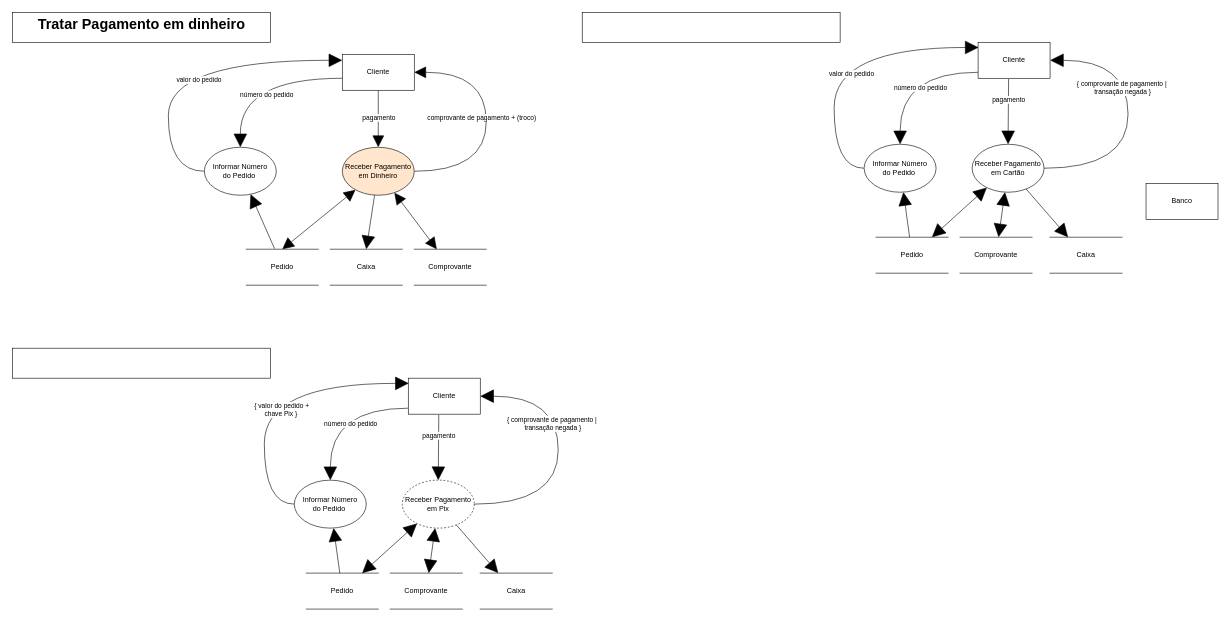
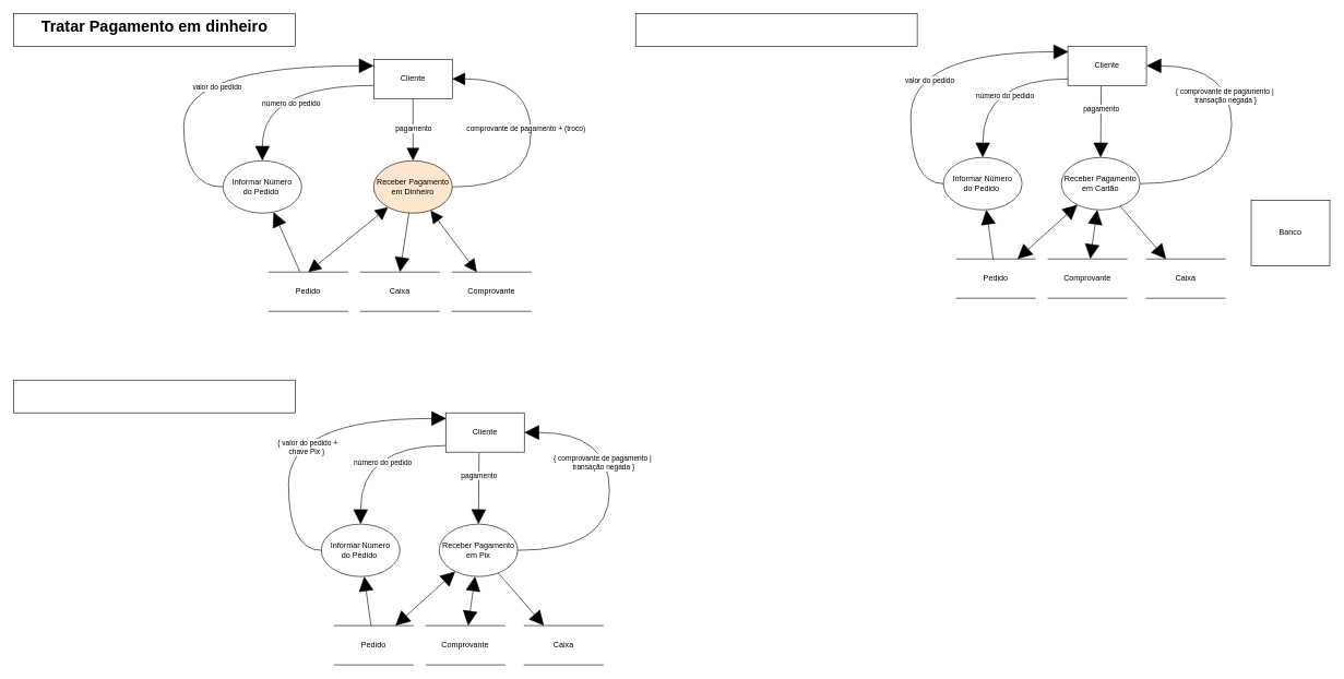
- <mxCell id="31" value="Banco" style="rounded=0;whiteSpace=wrap;html=1;" parent="1" vertex="1"><mxGeometry x="1910" y="305.48" width="120" height="60" as="geometry" /></mxCell>
+ <mxCell id="31" value="Banco" style="rounded=0;whiteSpace=wrap;html=1;" parent="1" vertex="1"><mxGeometry x="1910" y="305.48" width="120" height="100" as="geometry" /></mxCell>
- <mxCell id="56" value="Receber Pagamento em Pix" style="ellipse;whiteSpace=wrap;html=1;dashed=1;" parent="1" vertex="1"><mxGeometry x="670" y="800" width="120" height="80" as="geometry" /></mxCell>
+ <mxCell id="56" value="Receber Pagamento em Pix" style="ellipse;whiteSpace=wrap;html=1;" parent="1" vertex="1"><mxGeometry x="670" y="800" width="120" height="80" as="geometry" /></mxCell>
